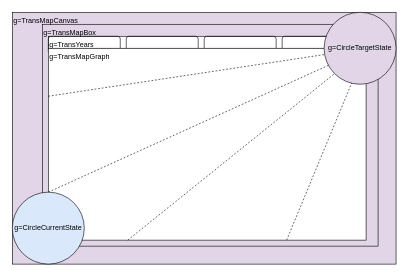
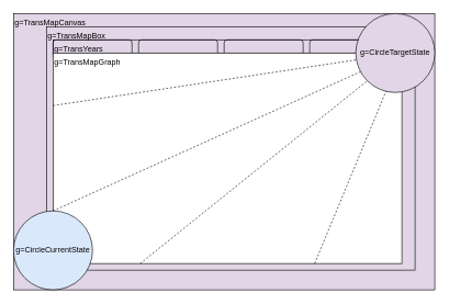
- <mxCell id="3" value="g=TransYears" style="rounded=0;whiteSpace=wrap;html=1;align=left;verticalAlign=top;" parent="1" vertex="1"><mxGeometry x="80" y="60" width="530" height="20" as="geometry" /></mxCell>
+ <mxCell id="3" value="g=TransYears" style="rounded=0;whiteSpace=wrap;html=1;align=left;verticalAlign=top;fillColor=#e1d5e7;" parent="1" vertex="1"><mxGeometry x="80" y="60" width="530" height="20" as="geometry" /></mxCell>
